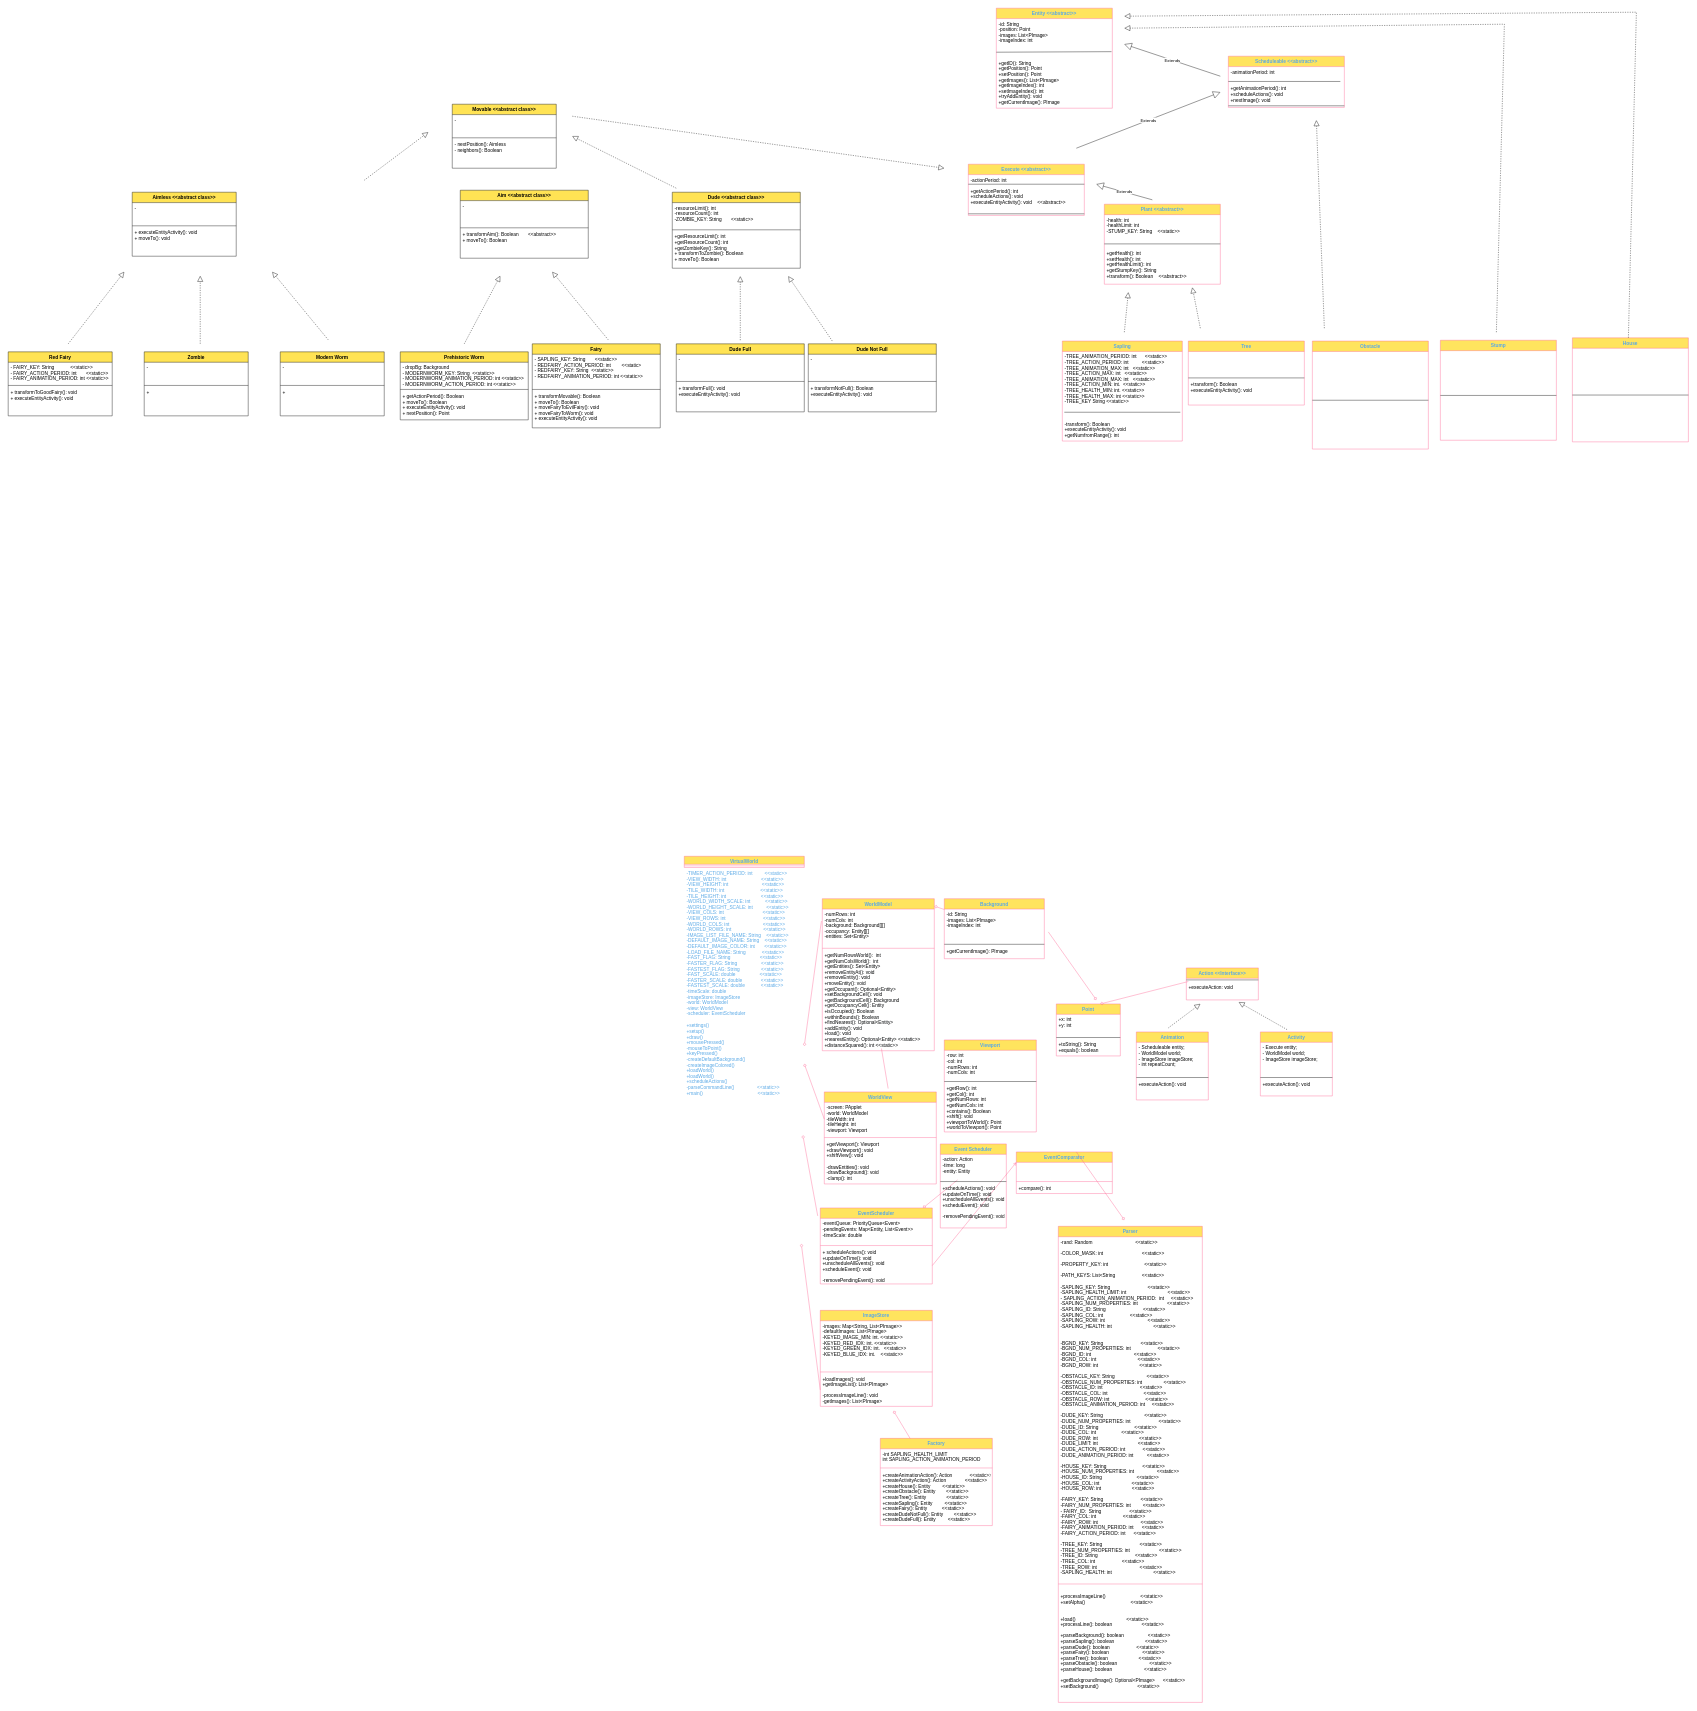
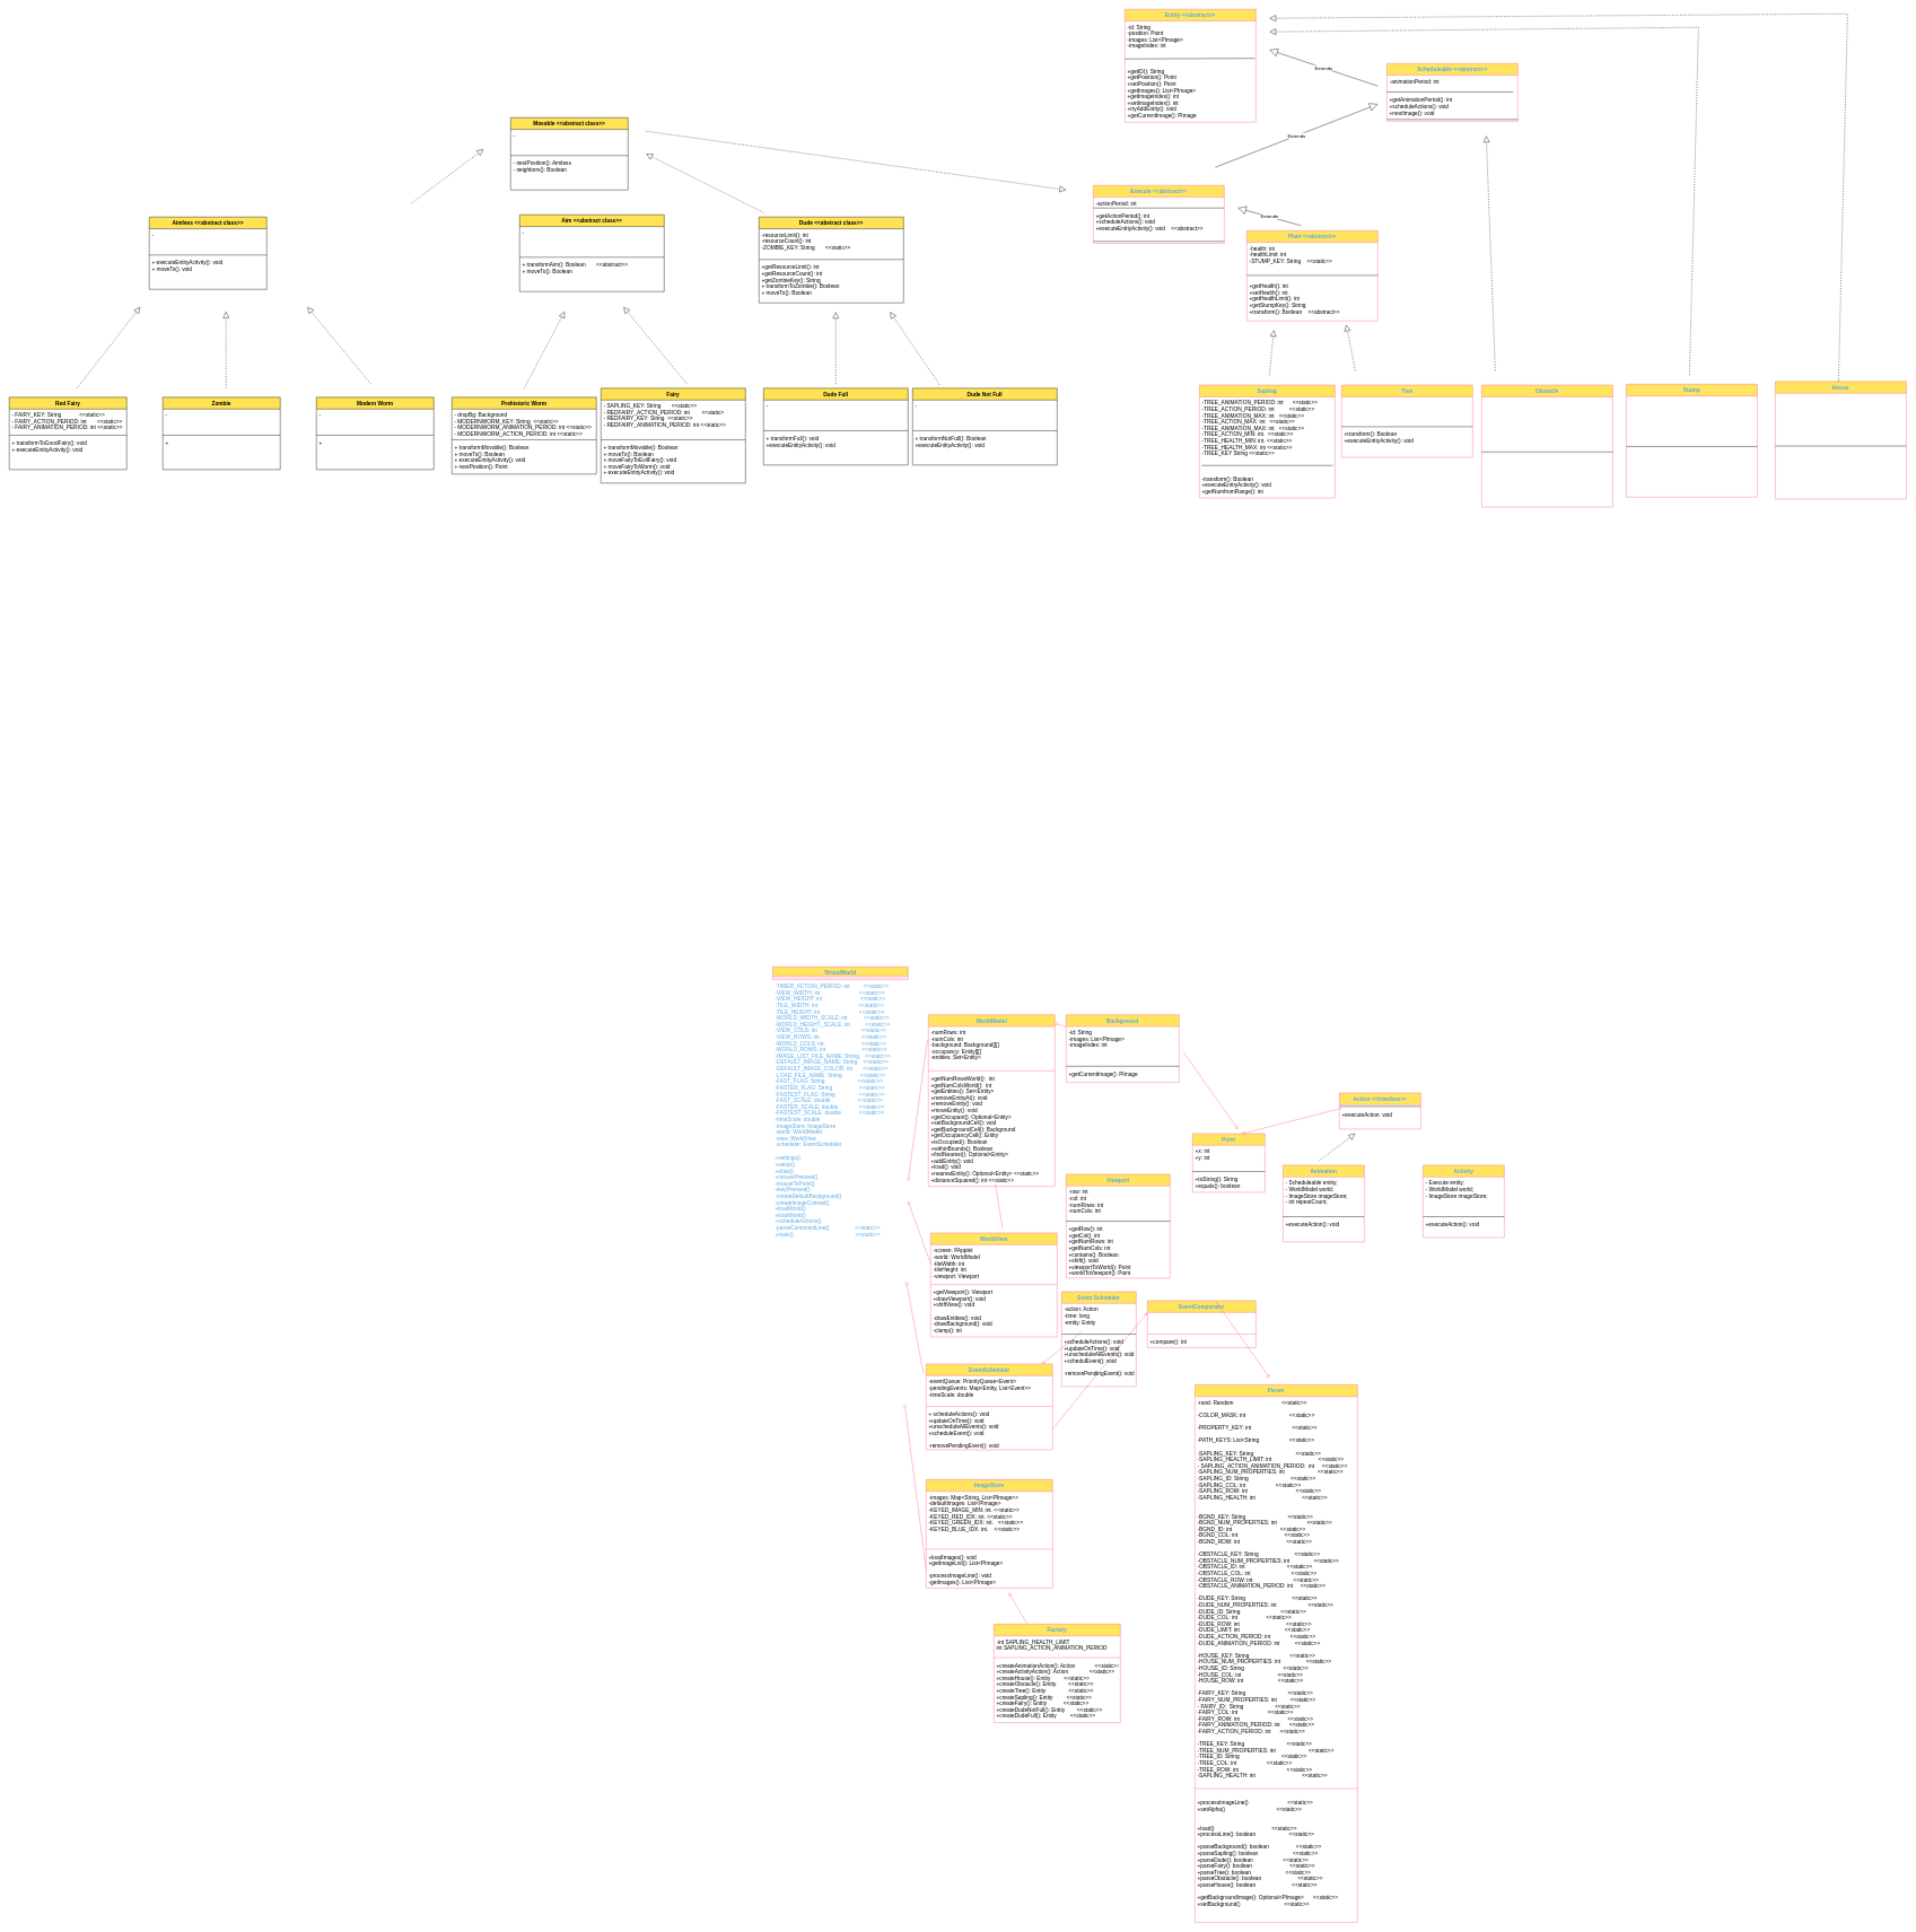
- <mxCell id="132" value="+ getActionPeriod(): Boolean&#10;+ moveTo(): Boolean&#10;+ executeEntityActivity(): void&#10;+ nextPosition(): Point" style="text;strokeColor=none;fillColor=none;align=left;verticalAlign=top;spacingLeft=4;spacingRight=4;overflow=hidden;rotatable=0;points=[[0,0.5],[1,0.5]];portConstraint=eastwest;" vertex="1" parent="129"><mxGeometry y="98" width="320" height="72" as="geometry" /></mxCell>
+ <mxCell id="132" value="+ transformMovable(): Boolean&#10;+ moveTo(): Boolean&#10;+ executeEntityActivity(): void&#10;+ nextPosition(): Point" style="text;strokeColor=none;fillColor=none;align=left;verticalAlign=top;spacingLeft=4;spacingRight=4;overflow=hidden;rotatable=0;points=[[0,0.5],[1,0.5]];portConstraint=eastwest;" vertex="1" parent="129"><mxGeometry y="98" width="320" height="72" as="geometry" /></mxCell>
- <mxCell id="98" value="" style="endArrow=block;dashed=1;endFill=0;endSize=12;html=1;rounded=0;entryX=0.728;entryY=1.124;entryDx=0;entryDy=0;entryPerimeter=0;exitX=0.371;exitY=-0.036;exitDx=0;exitDy=0;exitPerimeter=0;" parent="1" source="90" target="85" edge="1"><mxGeometry width="160" relative="1" as="geometry"><mxPoint x="3540" y="3989" as="sourcePoint" /><mxPoint x="3700" y="3989" as="targetPoint" /></mxGeometry></mxCell>
